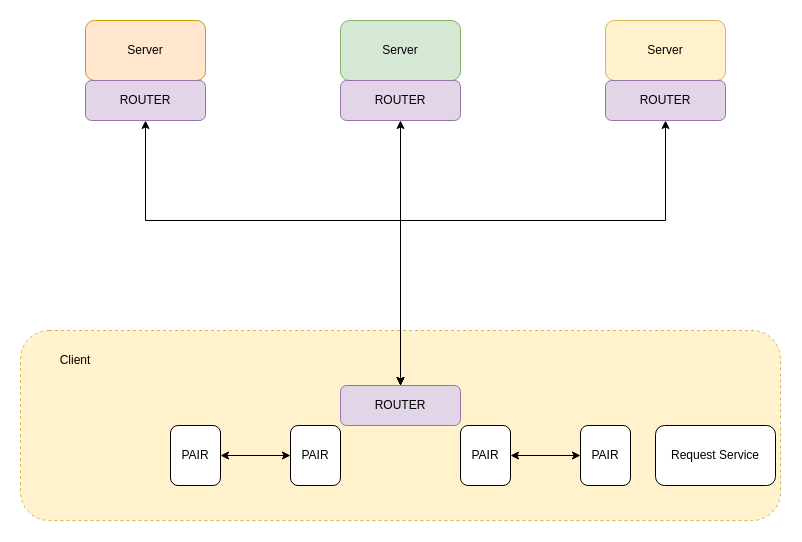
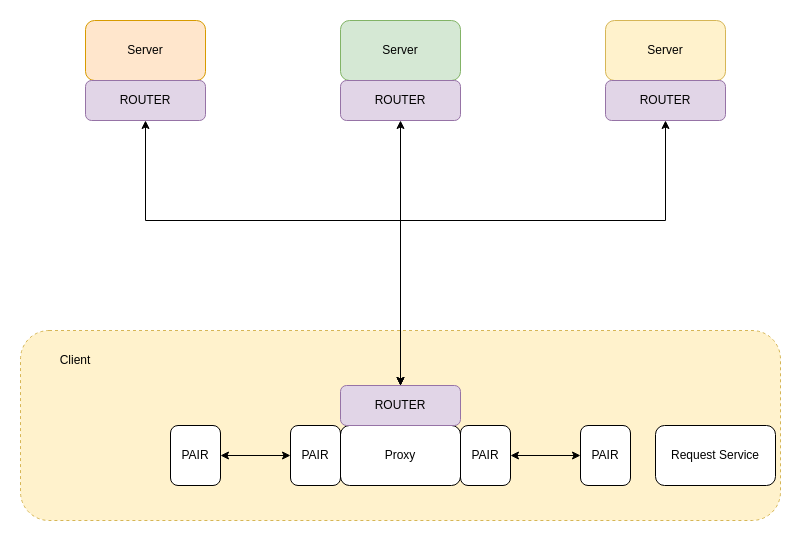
+ <mxCell id="12" value="Proxy" style="rounded=1;whiteSpace=wrap;html=1;" vertex="1" parent="1"><mxGeometry x="340" y="425" width="120" height="60" as="geometry" /></mxCell>
